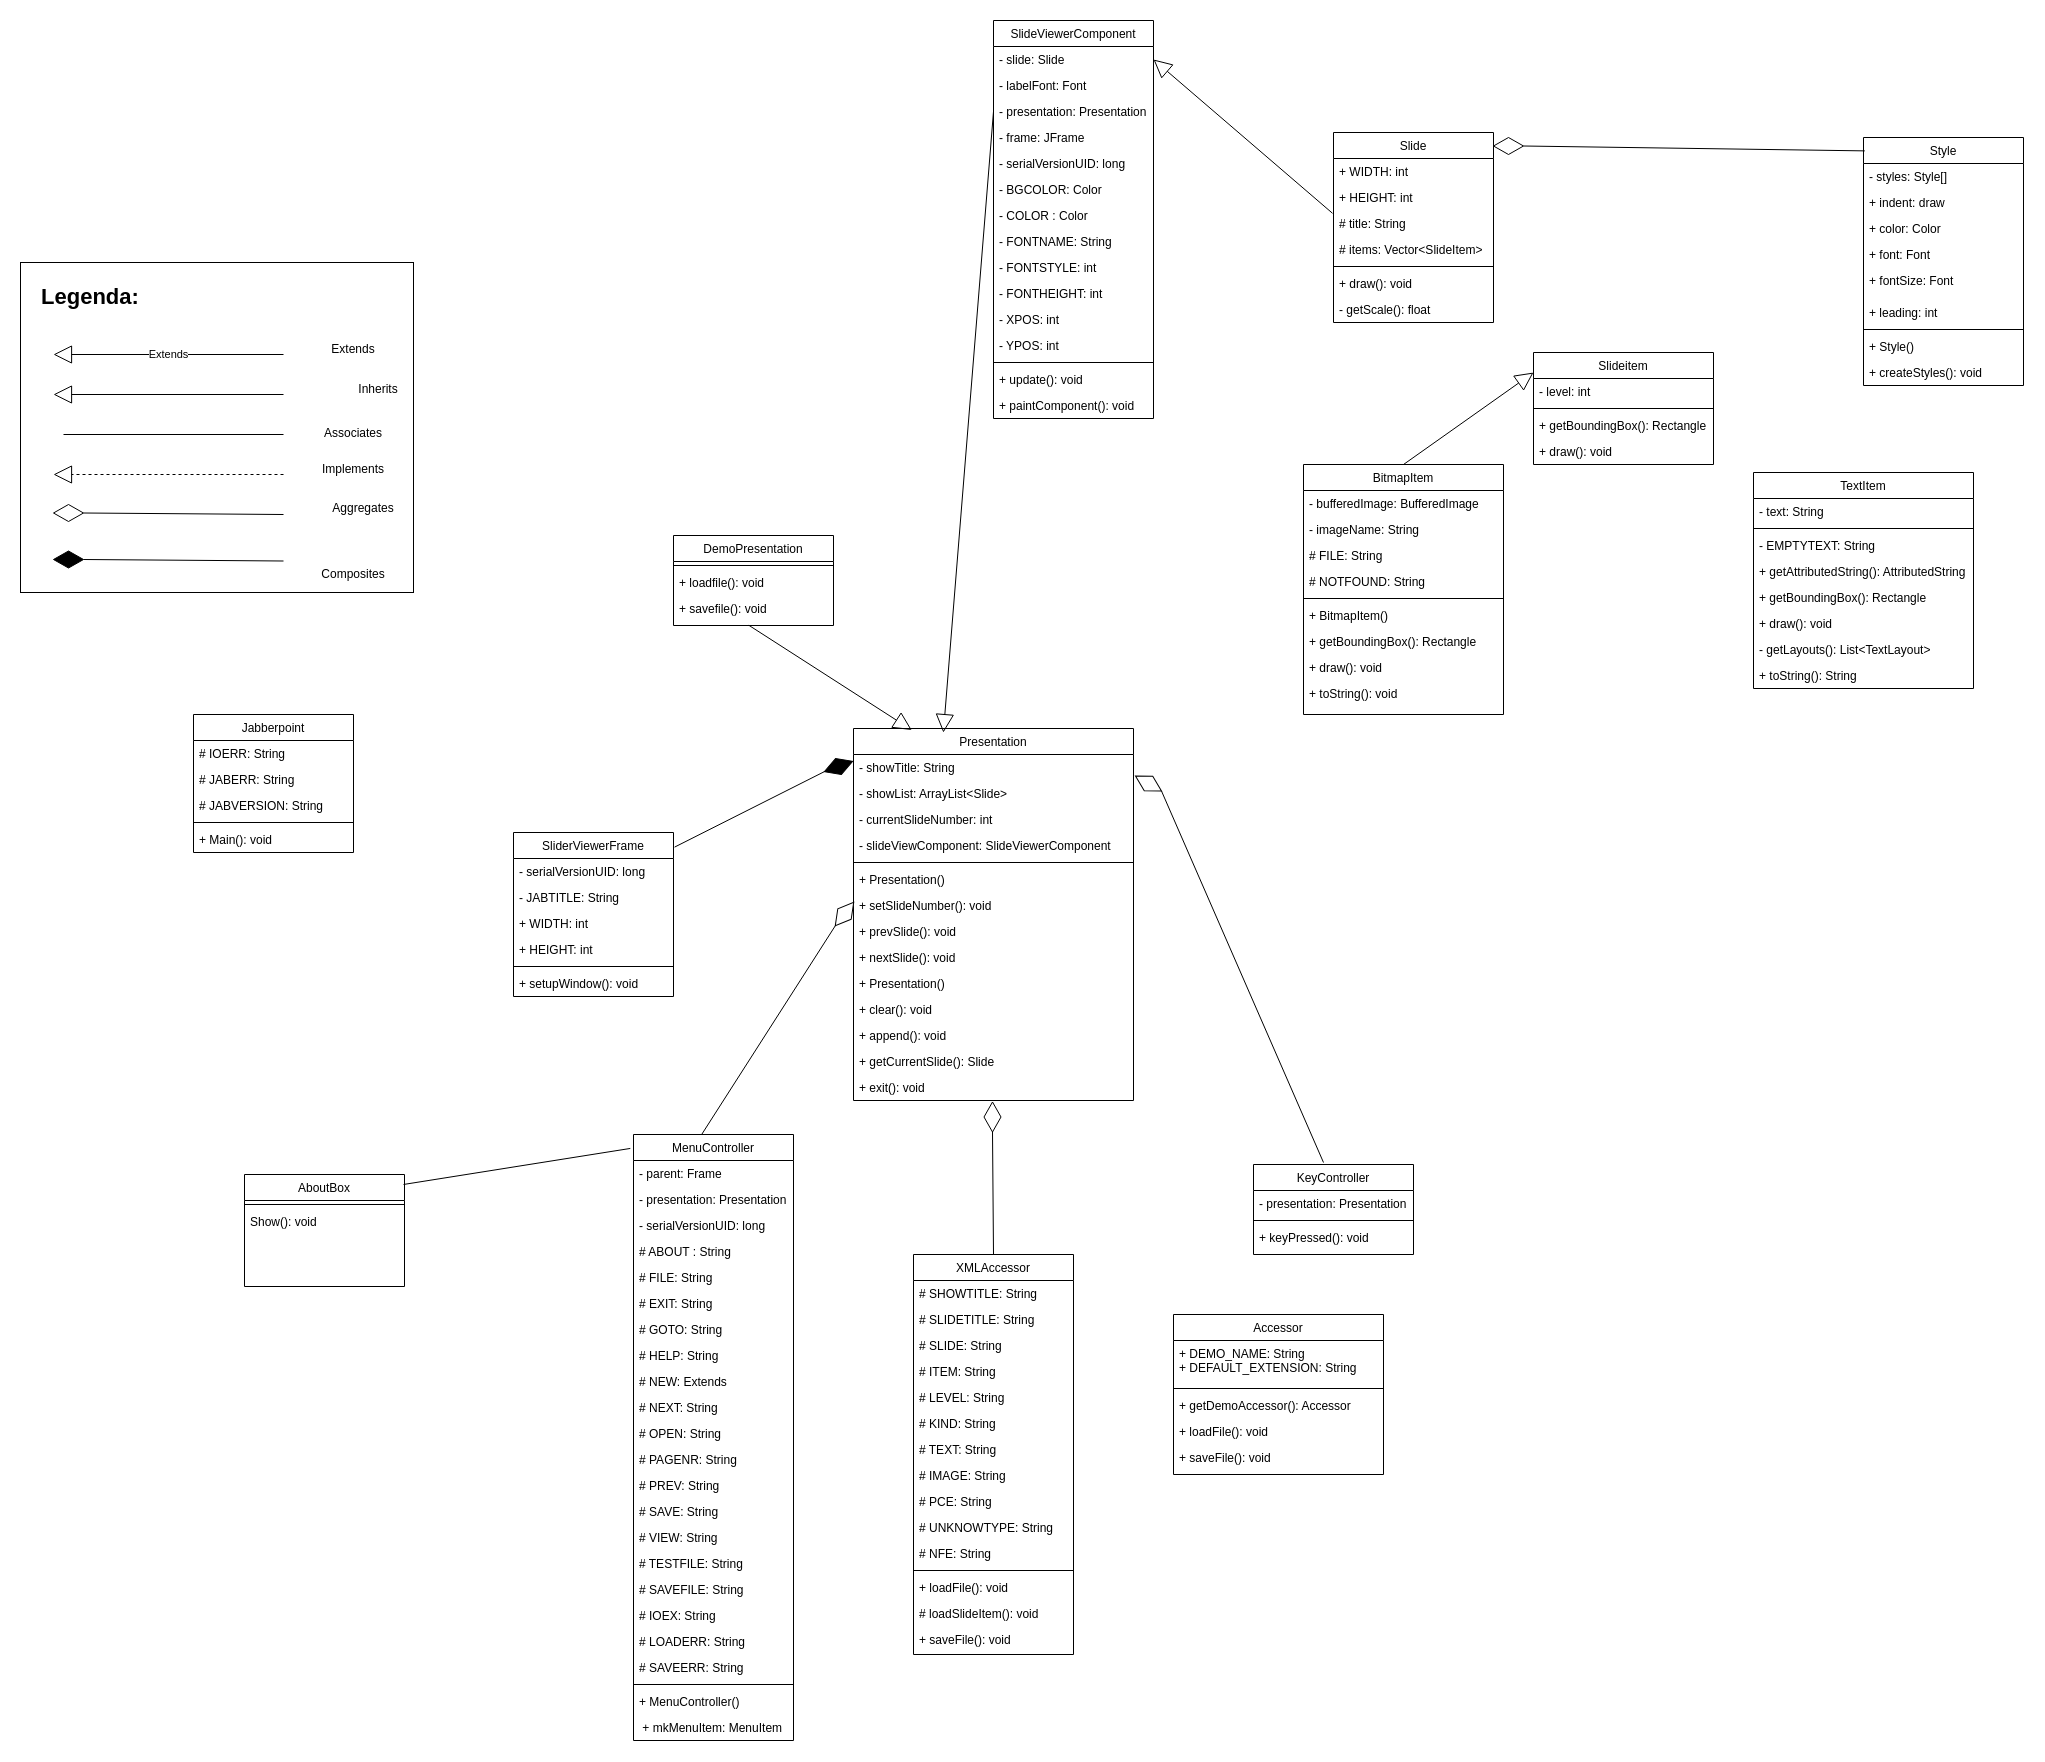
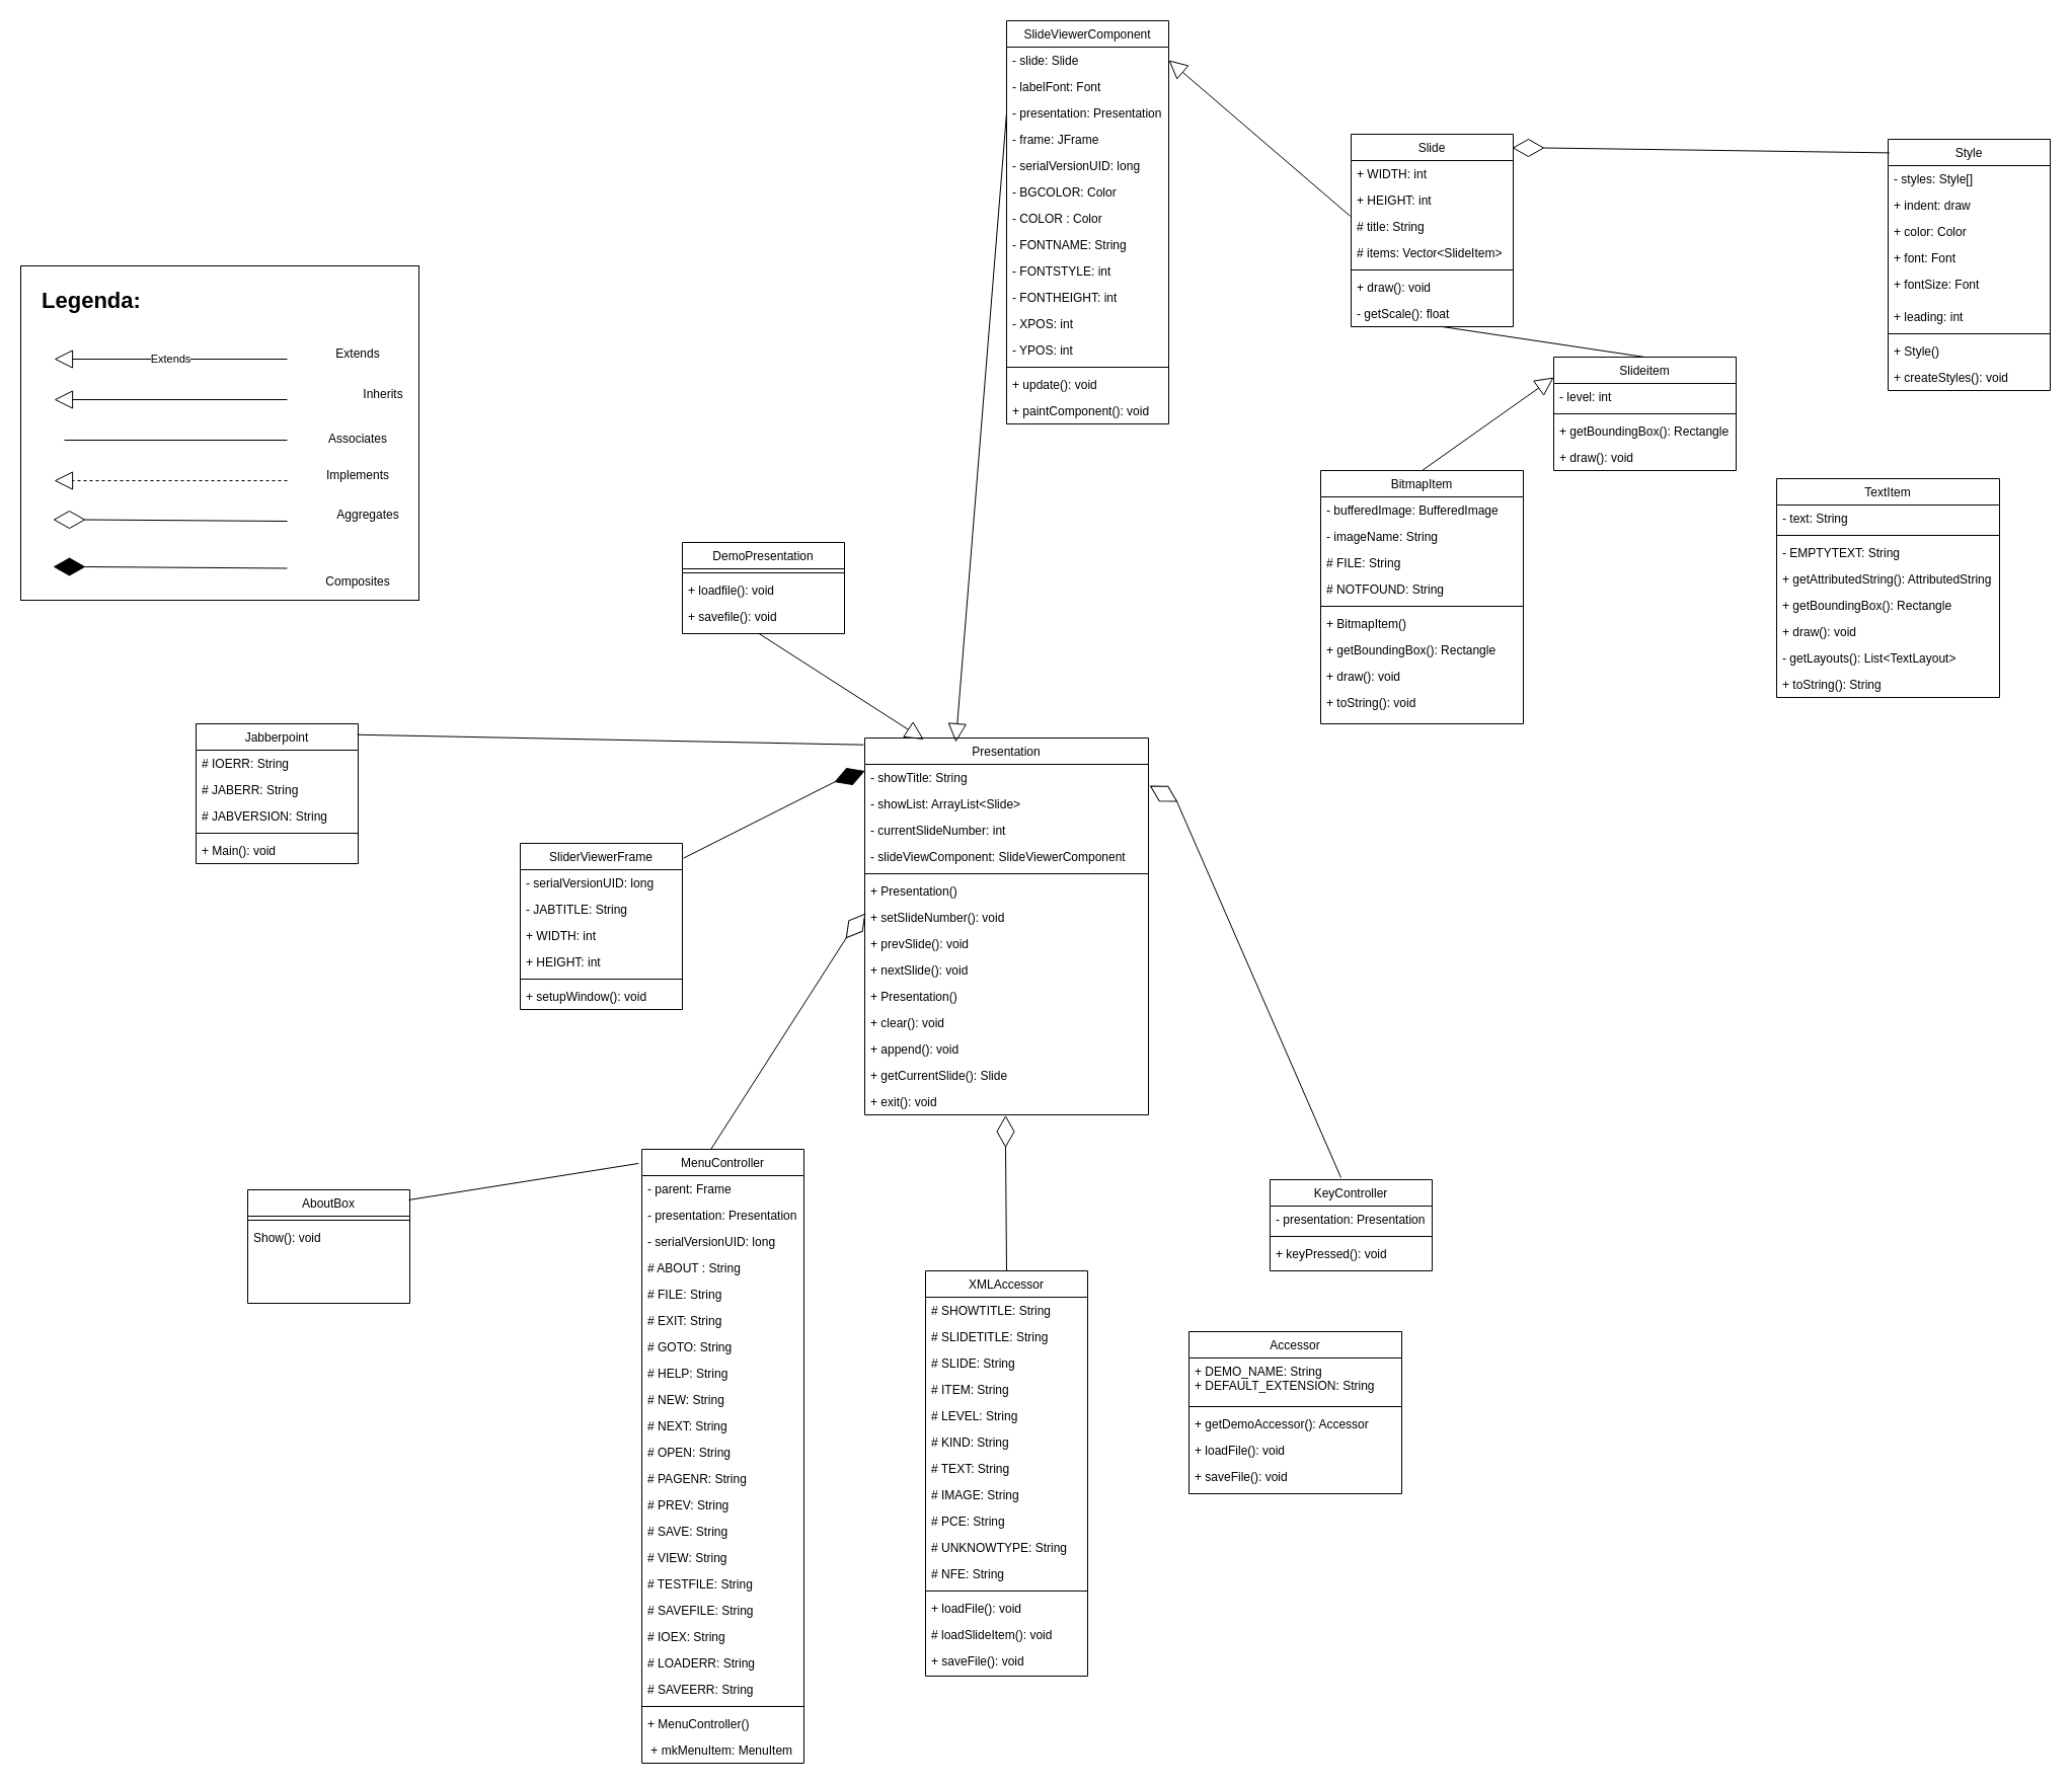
+ <mxCell id="159" value="" style="endArrow=none;html=1;rounded=0;strokeColor=default;entryX=0.554;entryY=0.993;entryDx=0;entryDy=0;entryPerimeter=0;exitX=0.5;exitY=0;exitDx=0;exitDy=0;" parent="1" source="20" target="19" edge="1"><mxGeometry width="50" height="50" relative="1" as="geometry"><mxPoint x="583" y="-108" as="sourcePoint" /><mxPoint x="1443" y="452" as="targetPoint" /></mxGeometry></mxCell>
+ <mxCell id="161" value="" style="endArrow=none;html=1;rounded=0;strokeColor=default;exitX=0.995;exitY=0.078;exitDx=0;exitDy=0;exitPerimeter=0;entryX=-0.004;entryY=0.018;entryDx=0;entryDy=0;entryPerimeter=0;" parent="1" source="3" target="60" edge="1"><mxGeometry width="50" height="50" relative="1" as="geometry"><mxPoint x="473" y="504" as="sourcePoint" /><mxPoint x="897" y="728" as="targetPoint" /></mxGeometry></mxCell>
- <mxCell id="127" value="# NEW: Extends" style="text;align=left;verticalAlign=top;spacingLeft=4;spacingRight=4;overflow=hidden;rotatable=0;points=[[0,0.5],[1,0.5]];portConstraint=eastwest;" parent="118" vertex="1"><mxGeometry y="234" width="160" height="26" as="geometry" /></mxCell>
+ <mxCell id="127" value="# NEW: String" style="text;align=left;verticalAlign=top;spacingLeft=4;spacingRight=4;overflow=hidden;rotatable=0;points=[[0,0.5],[1,0.5]];portConstraint=eastwest;" parent="118" vertex="1"><mxGeometry y="234" width="160" height="26" as="geometry" /></mxCell>
